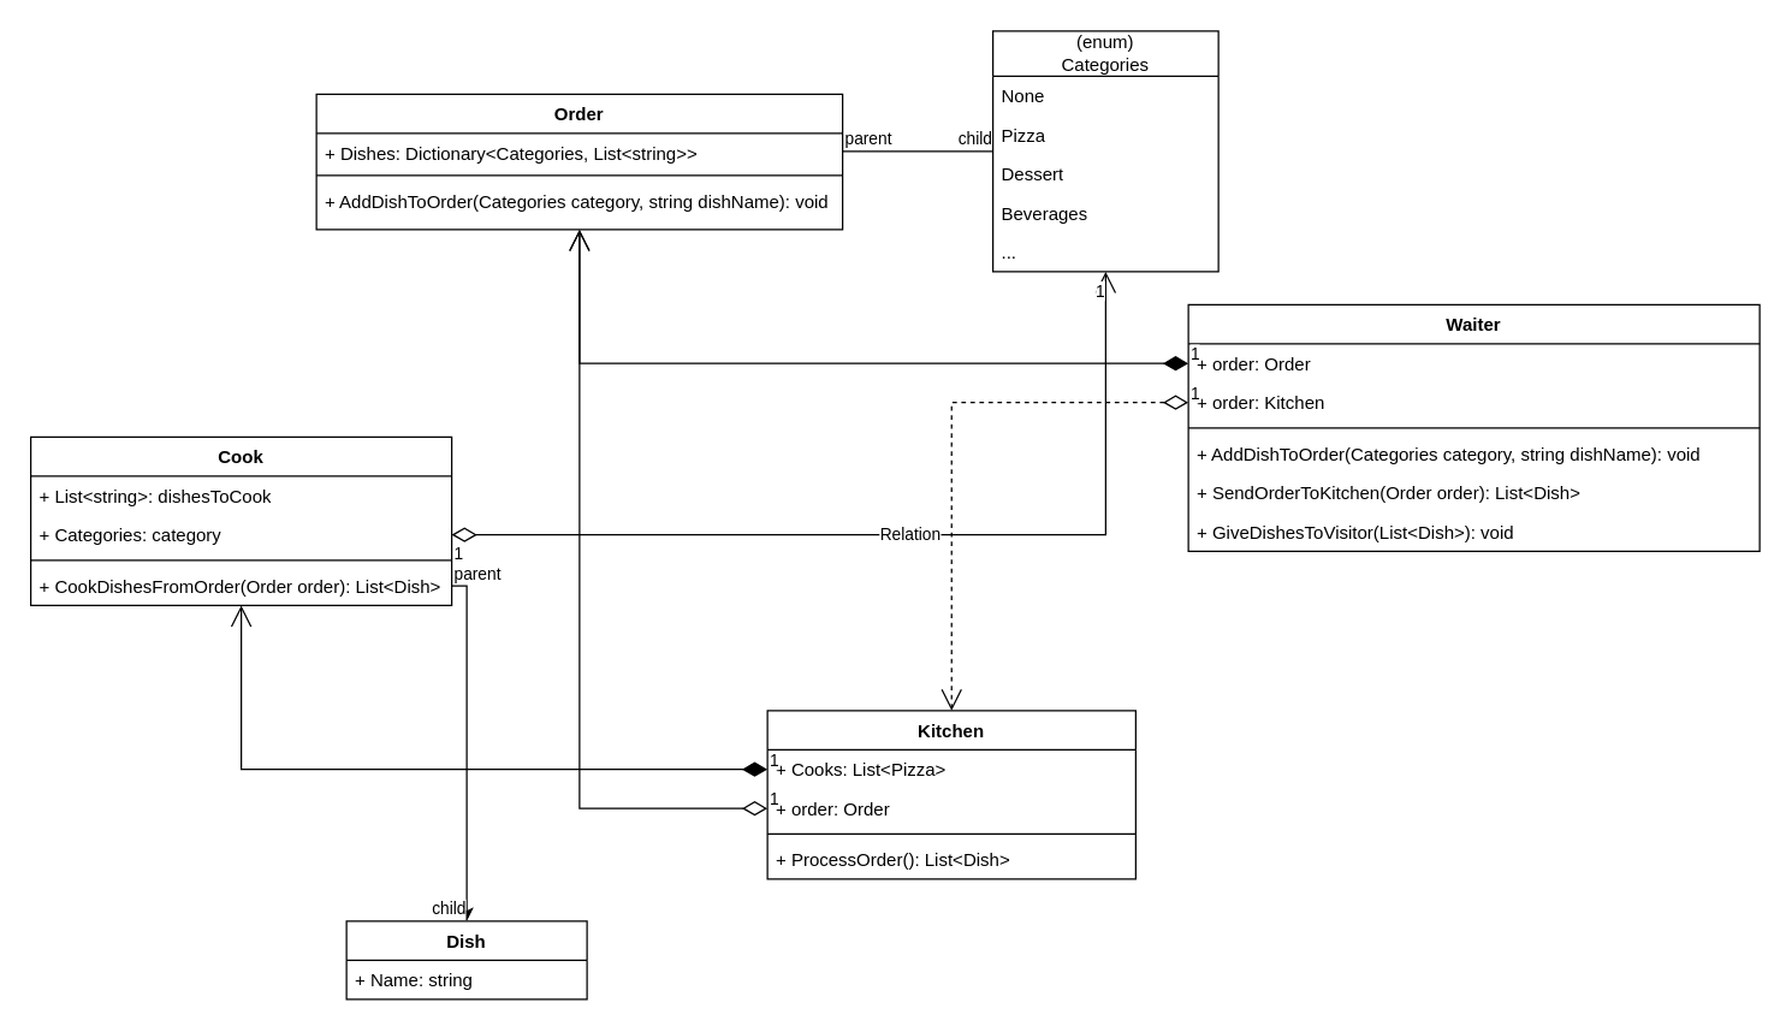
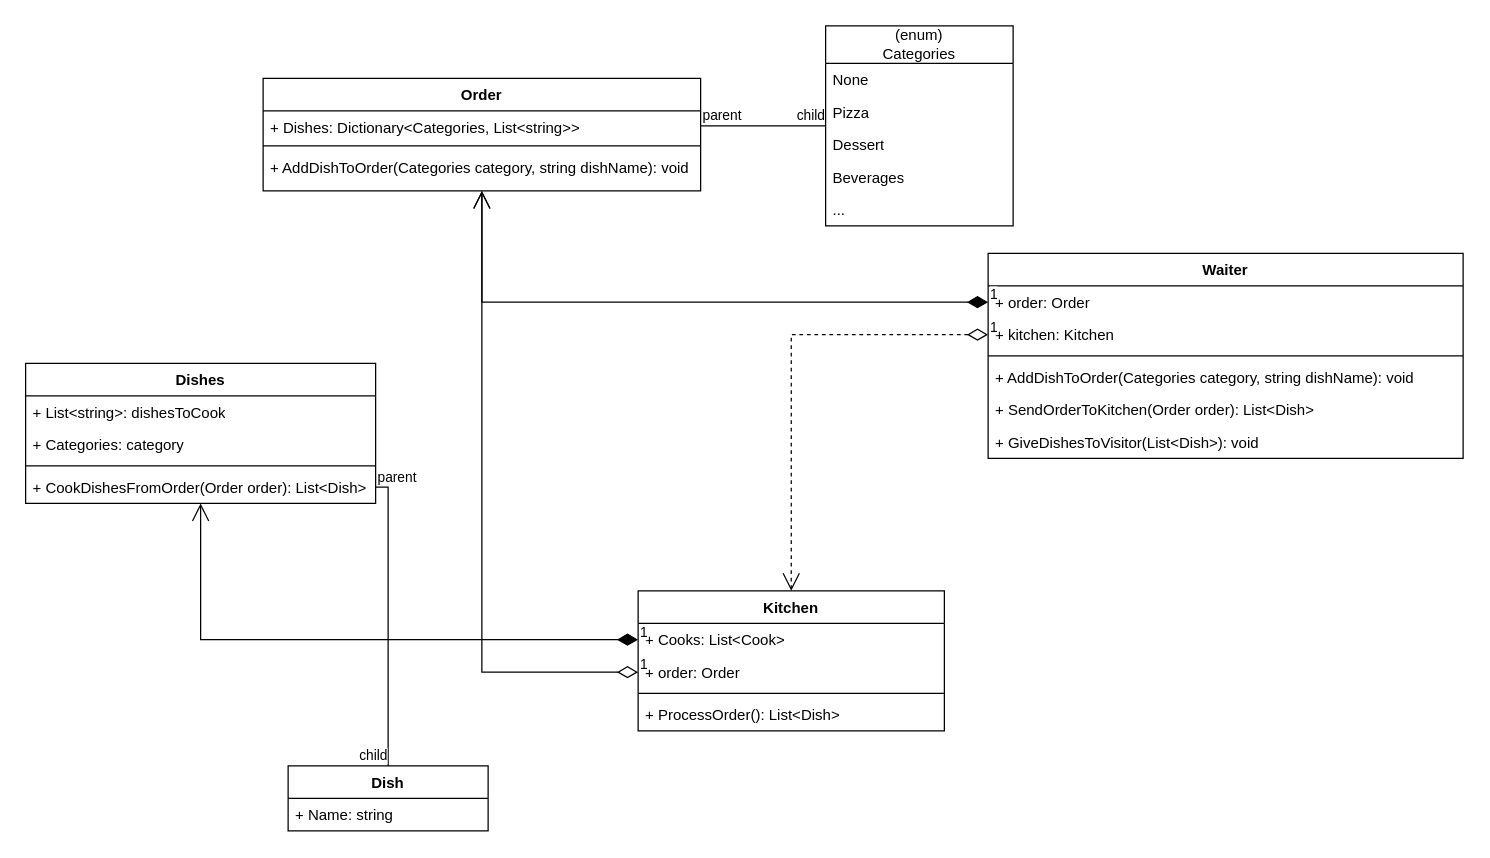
- <mxCell id="21" value="+ order:&amp;nbsp;Kitchen" style="text;strokeColor=none;fillColor=none;align=left;verticalAlign=top;spacingLeft=4;spacingRight=4;overflow=hidden;rotatable=0;points=[[0,0.5],[1,0.5]];portConstraint=eastwest;whiteSpace=wrap;html=1;" vertex="1" parent="19"><mxGeometry y="52" width="380" height="26" as="geometry" /></mxCell>
+ <mxCell id="21" value="+ kitchen:&amp;nbsp;Kitchen" style="text;strokeColor=none;fillColor=none;align=left;verticalAlign=top;spacingLeft=4;spacingRight=4;overflow=hidden;rotatable=0;points=[[0,0.5],[1,0.5]];portConstraint=eastwest;whiteSpace=wrap;html=1;" vertex="1" parent="19"><mxGeometry y="52" width="380" height="26" as="geometry" /></mxCell>
- <mxCell id="12" value="Cook" style="swimlane;fontStyle=1;align=center;verticalAlign=top;childLayout=stackLayout;horizontal=1;startSize=26;horizontalStack=0;resizeParent=1;resizeParentMax=0;resizeLast=0;collapsible=1;marginBottom=0;whiteSpace=wrap;html=1;" vertex="1" parent="1"><mxGeometry x="20" y="290" width="280" height="112" as="geometry" /></mxCell>
+ <mxCell id="12" value="Dishes" style="swimlane;fontStyle=1;align=center;verticalAlign=top;childLayout=stackLayout;horizontal=1;startSize=26;horizontalStack=0;resizeParent=1;resizeParentMax=0;resizeLast=0;collapsible=1;marginBottom=0;whiteSpace=wrap;html=1;" vertex="1" parent="1"><mxGeometry x="20" y="290" width="280" height="112" as="geometry" /></mxCell>
- <mxCell id="38" value="Relation" style="endArrow=open;html=1;endSize=12;startArrow=diamondThin;startSize=14;startFill=0;edgeStyle=orthogonalEdgeStyle;rounded=0;exitX=1;exitY=0.5;exitDx=0;exitDy=0;" edge="1" parent="1" source="14" target="6"><mxGeometry relative="1" as="geometry"><mxPoint x="530" y="342" as="sourcePoint" /><mxPoint x="690" y="342" as="targetPoint" /></mxGeometry></mxCell>
- <mxCell id="39" value="1" style="edgeLabel;resizable=0;html=1;align=left;verticalAlign=top;" connectable="0" vertex="1" parent="38"><mxGeometry x="-1" relative="1" as="geometry" /></mxCell>
- <mxCell id="40" value="1" style="edgeLabel;resizable=0;html=1;align=right;verticalAlign=top;" connectable="0" vertex="1" parent="38"><mxGeometry x="1" relative="1" as="geometry" /></mxCell>
- <mxCell id="27" value="+ Сooks: List&amp;lt;Pizza&amp;gt;" style="text;strokeColor=none;fillColor=none;align=left;verticalAlign=top;spacingLeft=4;spacingRight=4;overflow=hidden;rotatable=0;points=[[0,0.5],[1,0.5]];portConstraint=eastwest;whiteSpace=wrap;html=1;" vertex="1" parent="26"><mxGeometry y="26" width="245" height="26" as="geometry" /></mxCell>
+ <mxCell id="27" value="+ Сooks: List&amp;lt;Cook&amp;gt;" style="text;strokeColor=none;fillColor=none;align=left;verticalAlign=top;spacingLeft=4;spacingRight=4;overflow=hidden;rotatable=0;points=[[0,0.5],[1,0.5]];portConstraint=eastwest;whiteSpace=wrap;html=1;" vertex="1" parent="26"><mxGeometry y="26" width="245" height="26" as="geometry" /></mxCell>
- <mxCell id="35" value="" style="endArrow=classic;html=1;edgeStyle=orthogonalEdgeStyle;rounded=0;exitX=1;exitY=0.5;exitDx=0;exitDy=0;" edge="1" parent="1" source="16" target="17"><mxGeometry relative="1" as="geometry"><mxPoint x="540" y="392" as="sourcePoint" /><mxPoint x="700" y="392" as="targetPoint" /></mxGeometry></mxCell>
+ <mxCell id="35" value="" style="endArrow=none;html=1;edgeStyle=orthogonalEdgeStyle;rounded=0;exitX=1;exitY=0.5;exitDx=0;exitDy=0;" edge="1" parent="1" source="16" target="17"><mxGeometry relative="1" as="geometry"><mxPoint x="540" y="392" as="sourcePoint" /><mxPoint x="700" y="392" as="targetPoint" /></mxGeometry></mxCell>
